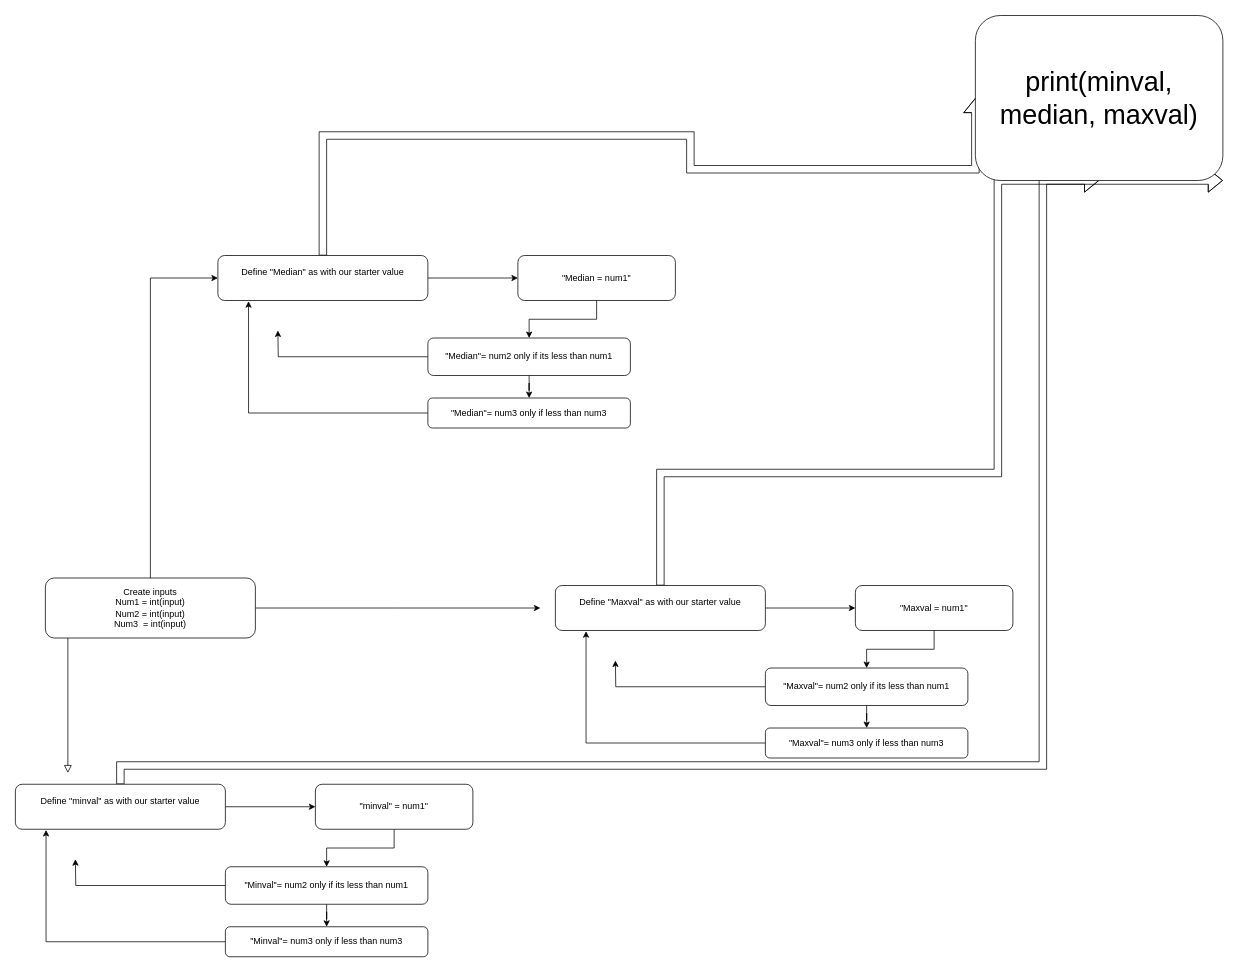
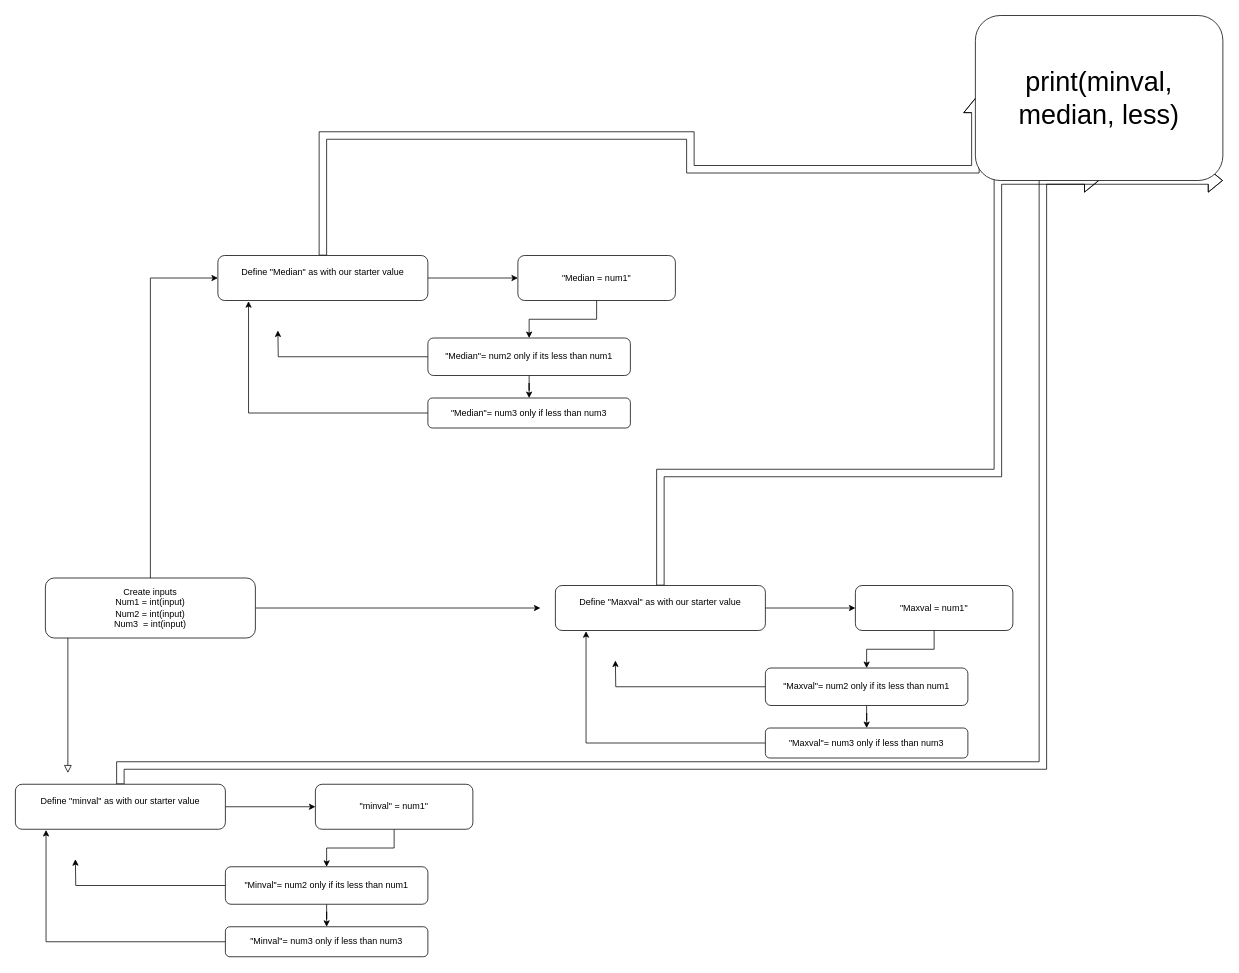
- <mxCell id="36" value="&lt;font style=&quot;font-size: 36px;&quot;&gt;print(minval, median, maxval)&lt;/font&gt;" style="rounded=1;whiteSpace=wrap;html=1;" vertex="1" parent="1"><mxGeometry x="1300" y="20" width="330" height="220" as="geometry" /></mxCell>
+ <mxCell id="36" value="&lt;font style=&quot;font-size: 36px;&quot;&gt;print(minval, median, less)&lt;/font&gt;" style="rounded=1;whiteSpace=wrap;html=1;" vertex="1" parent="1"><mxGeometry x="1300" y="20" width="330" height="220" as="geometry" /></mxCell>
